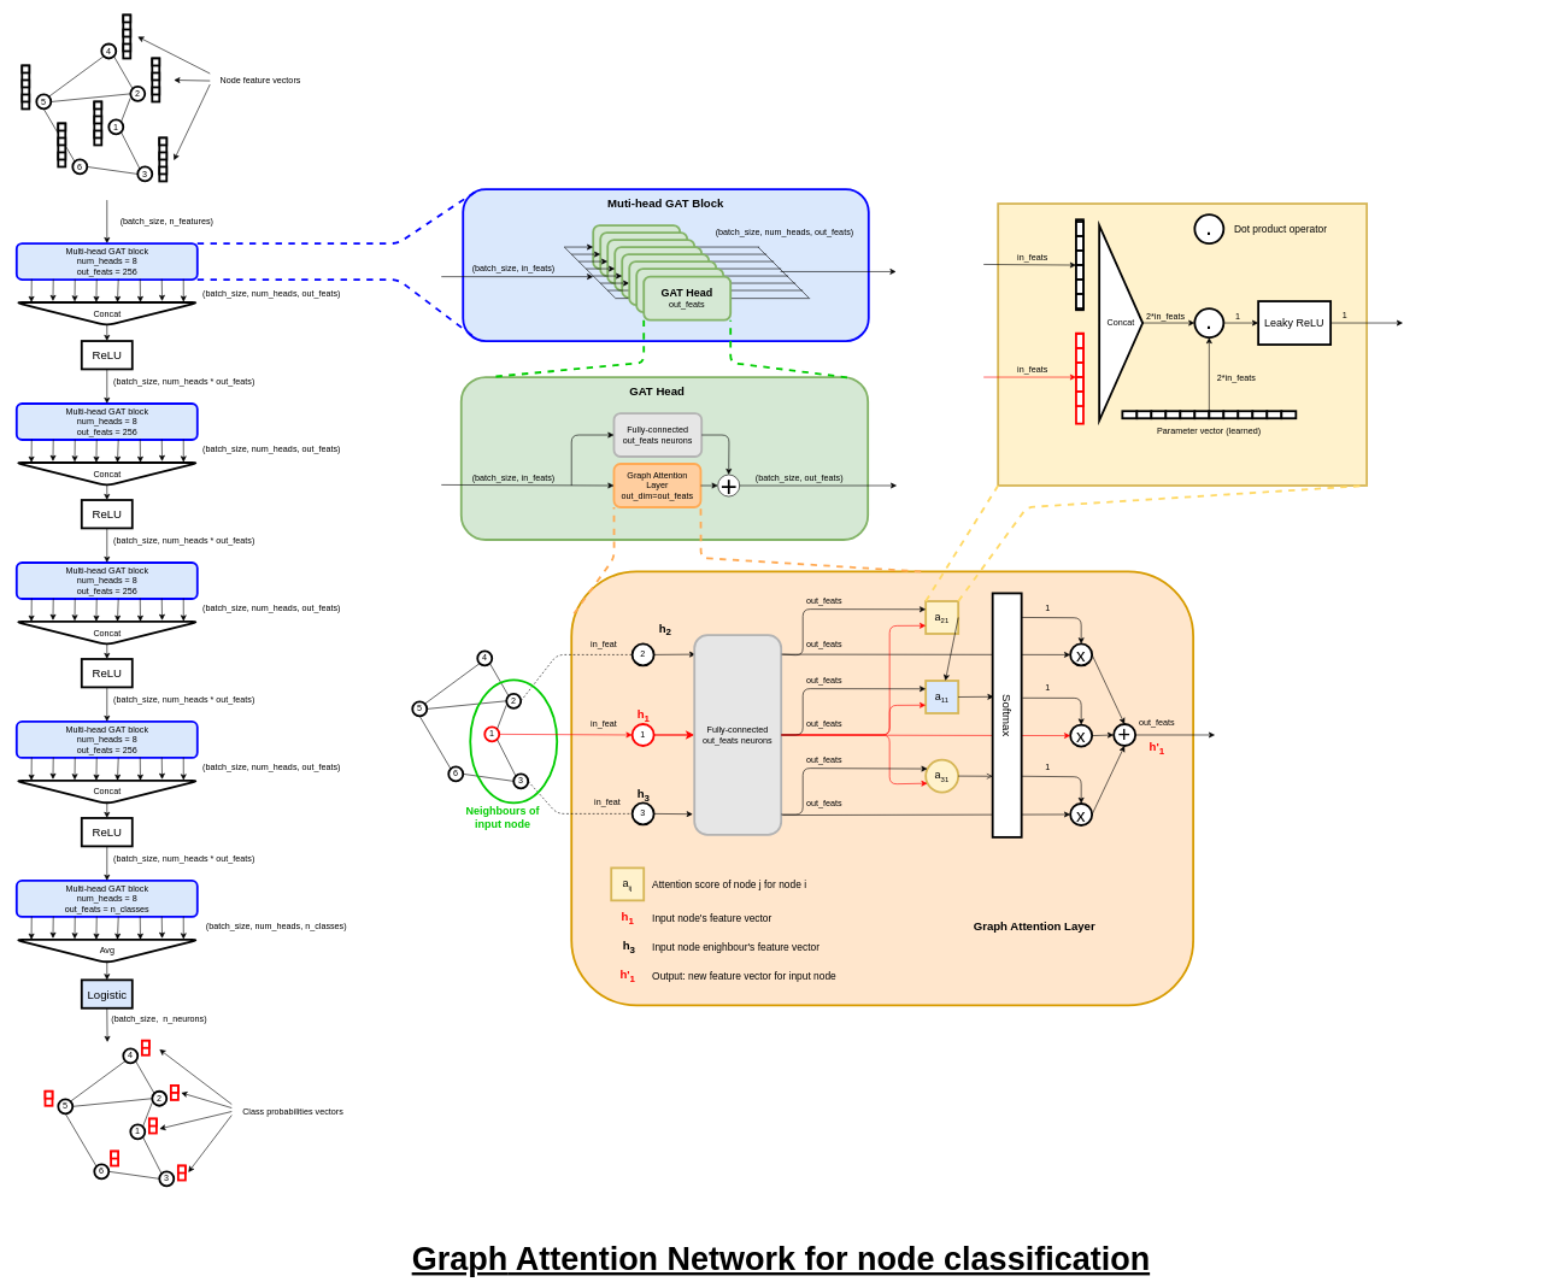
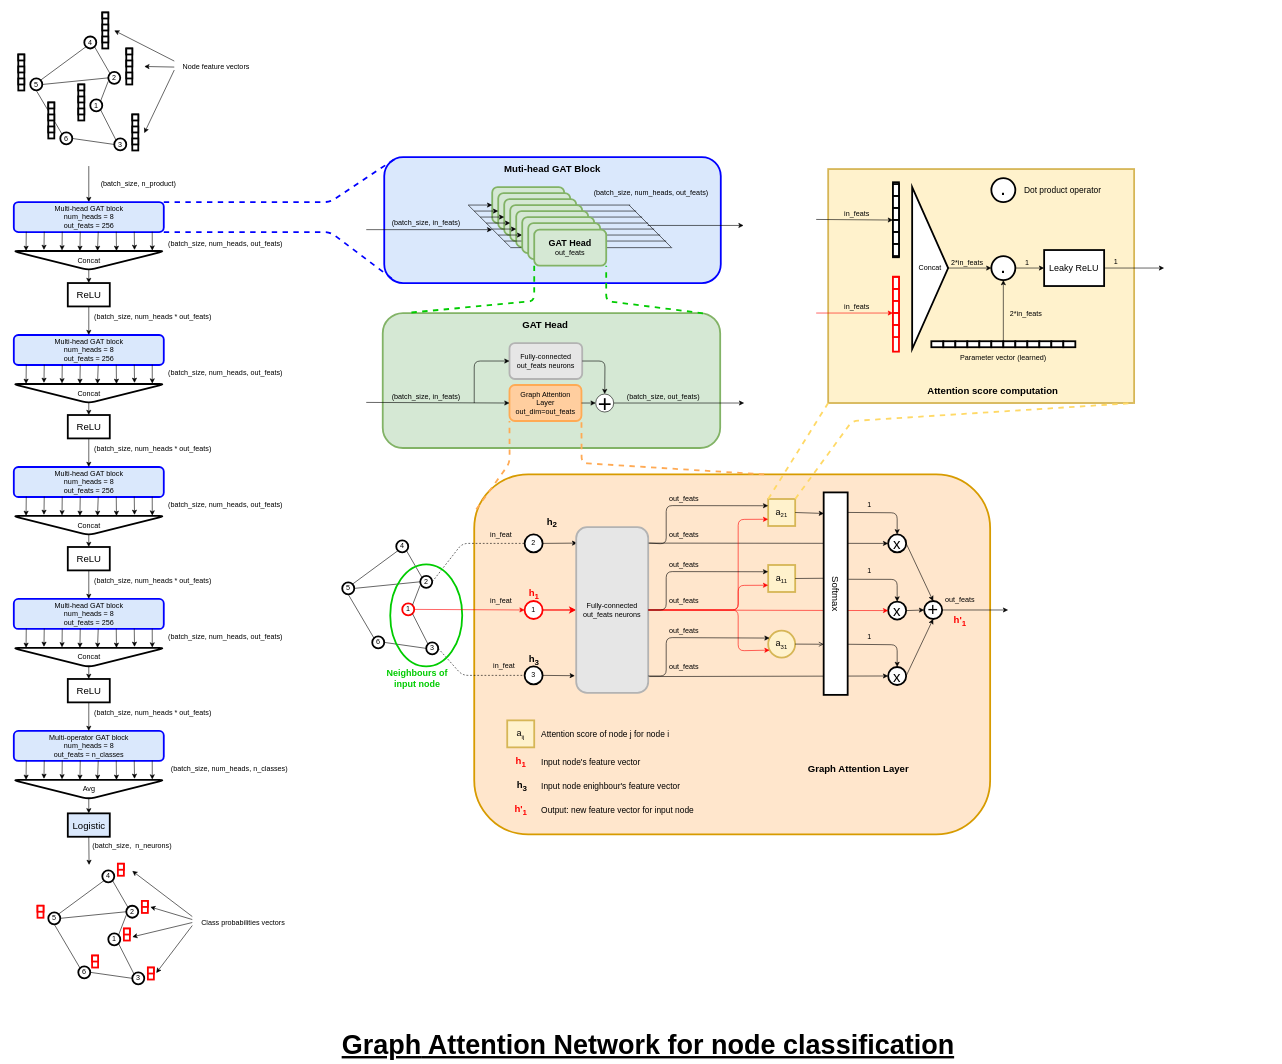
- <mxCell id="244" value="(batch_size, n_features)" style="text;html=1;strokeColor=none;fillColor=none;align=center;verticalAlign=middle;whiteSpace=wrap;rounded=0;" parent="242" vertex="1"><mxGeometry x="142.505" y="20" width="135" height="20" as="geometry" /></mxCell>
+ <mxCell id="244" value="(batch_size, n_product)" style="text;html=1;strokeColor=none;fillColor=none;align=center;verticalAlign=middle;whiteSpace=wrap;rounded=0;" parent="242" vertex="1"><mxGeometry x="142.505" y="20" width="135" height="20" as="geometry" /></mxCell>
+ <mxCell id="59" value="&lt;font style=&quot;font-size: 16px&quot;&gt;&lt;b&gt;Attention score computation&lt;/b&gt;&lt;/font&gt;" style="text;html=1;strokeColor=none;fillColor=none;align=center;verticalAlign=middle;whiteSpace=wrap;rounded=0;" parent="15" vertex="1"><mxGeometry x="167.5" y="360" width="252.5" height="20" as="geometry" /></mxCell>
- <mxCell id="141" value="" style="endArrow=classic;html=1;strokeColor=#000000;strokeWidth=1;exitX=1;exitY=0.5;exitDx=0;exitDy=0;" parent="95" source="117" target="105" edge="1"><mxGeometry width="50" height="50" relative="1" as="geometry"><mxPoint x="380" y="200" as="sourcePoint" /><mxPoint x="430" y="150" as="targetPoint" /></mxGeometry></mxCell>
+ <mxCell id="141" value="" style="endArrow=classic;html=1;strokeColor=#000000;strokeWidth=1;exitX=1;exitY=0.5;exitDx=0;exitDy=0;entryX=0.104;entryY=0.988;entryDx=0;entryDy=0;entryPerimeter=0;" parent="95" source="117" target="142" edge="1"><mxGeometry width="50" height="50" relative="1" as="geometry"><mxPoint x="380" y="200" as="sourcePoint" /><mxPoint x="430" y="150" as="targetPoint" /></mxGeometry></mxCell>
- <mxCell id="105" value="&lt;font style=&quot;font-size: 15px&quot;&gt;a&lt;sub&gt;&lt;font size=&quot;1&quot;&gt;11&lt;/font&gt;&lt;/sub&gt;&lt;/font&gt;" style="whiteSpace=wrap;html=1;aspect=fixed;rounded=0;strokeColor=#d6b656;strokeWidth=3;fillColor=#dae8fc;" parent="96" vertex="1"><mxGeometry x="470" y="121" width="45" height="45" as="geometry" /></mxCell>
+ <mxCell id="105" value="&lt;font style=&quot;font-size: 15px&quot;&gt;a&lt;sub&gt;&lt;font size=&quot;1&quot;&gt;11&lt;/font&gt;&lt;/sub&gt;&lt;/font&gt;" style="whiteSpace=wrap;html=1;aspect=fixed;rounded=0;strokeColor=#d6b656;strokeWidth=3;fillColor=#fff2cc;" parent="96" vertex="1"><mxGeometry x="470" y="121" width="45" height="45" as="geometry" /></mxCell>
- <mxCell id="140" value="" style="endArrow=classic;html=1;strokeColor=#000000;strokeWidth=1;exitX=1;exitY=0.5;exitDx=0;exitDy=0;entryX=0.424;entryY=0.963;entryDx=0;entryDy=0;entryPerimeter=0;" parent="95" source="105" target="142" edge="1"><mxGeometry width="50" height="50" relative="1" as="geometry"><mxPoint x="380" y="200" as="sourcePoint" /><mxPoint x="430" y="150" as="targetPoint" /></mxGeometry></mxCell>
+ <mxCell id="140" value="" style="endArrow=none;html=1;strokeColor=#000000;strokeWidth=1;exitX=1;exitY=0.5;exitDx=0;exitDy=0;entryX=0.424;entryY=0.963;entryDx=0;entryDy=0;entryPerimeter=0;" parent="95" source="105" target="142" edge="1"><mxGeometry width="50" height="50" relative="1" as="geometry"><mxPoint x="380" y="200" as="sourcePoint" /><mxPoint x="430" y="150" as="targetPoint" /></mxGeometry></mxCell>
- <mxCell id="312" value="&lt;div&gt;Multi-head GAT block&lt;/div&gt;&lt;div&gt;num_heads = 8&lt;/div&gt;&lt;div&gt;out_feats = n_classes&lt;br&gt;&lt;/div&gt;" style="rounded=1;whiteSpace=wrap;html=1;strokeColor=#0000FF;strokeWidth=3;fillColor=#dae8fc;arcSize=15;" vertex="1" parent="311"><mxGeometry x="2.505" y="86.63" width="250" height="50" as="geometry" /></mxCell>
+ <mxCell id="312" value="&lt;div&gt;Multi-operator GAT block&lt;/div&gt;&lt;div&gt;num_heads = 8&lt;/div&gt;&lt;div&gt;out_feats = n_classes&lt;br&gt;&lt;/div&gt;" style="rounded=1;whiteSpace=wrap;html=1;strokeColor=#0000FF;strokeWidth=3;fillColor=#dae8fc;arcSize=15;" vertex="1" parent="311"><mxGeometry x="2.505" y="86.63" width="250" height="50" as="geometry" /></mxCell>
